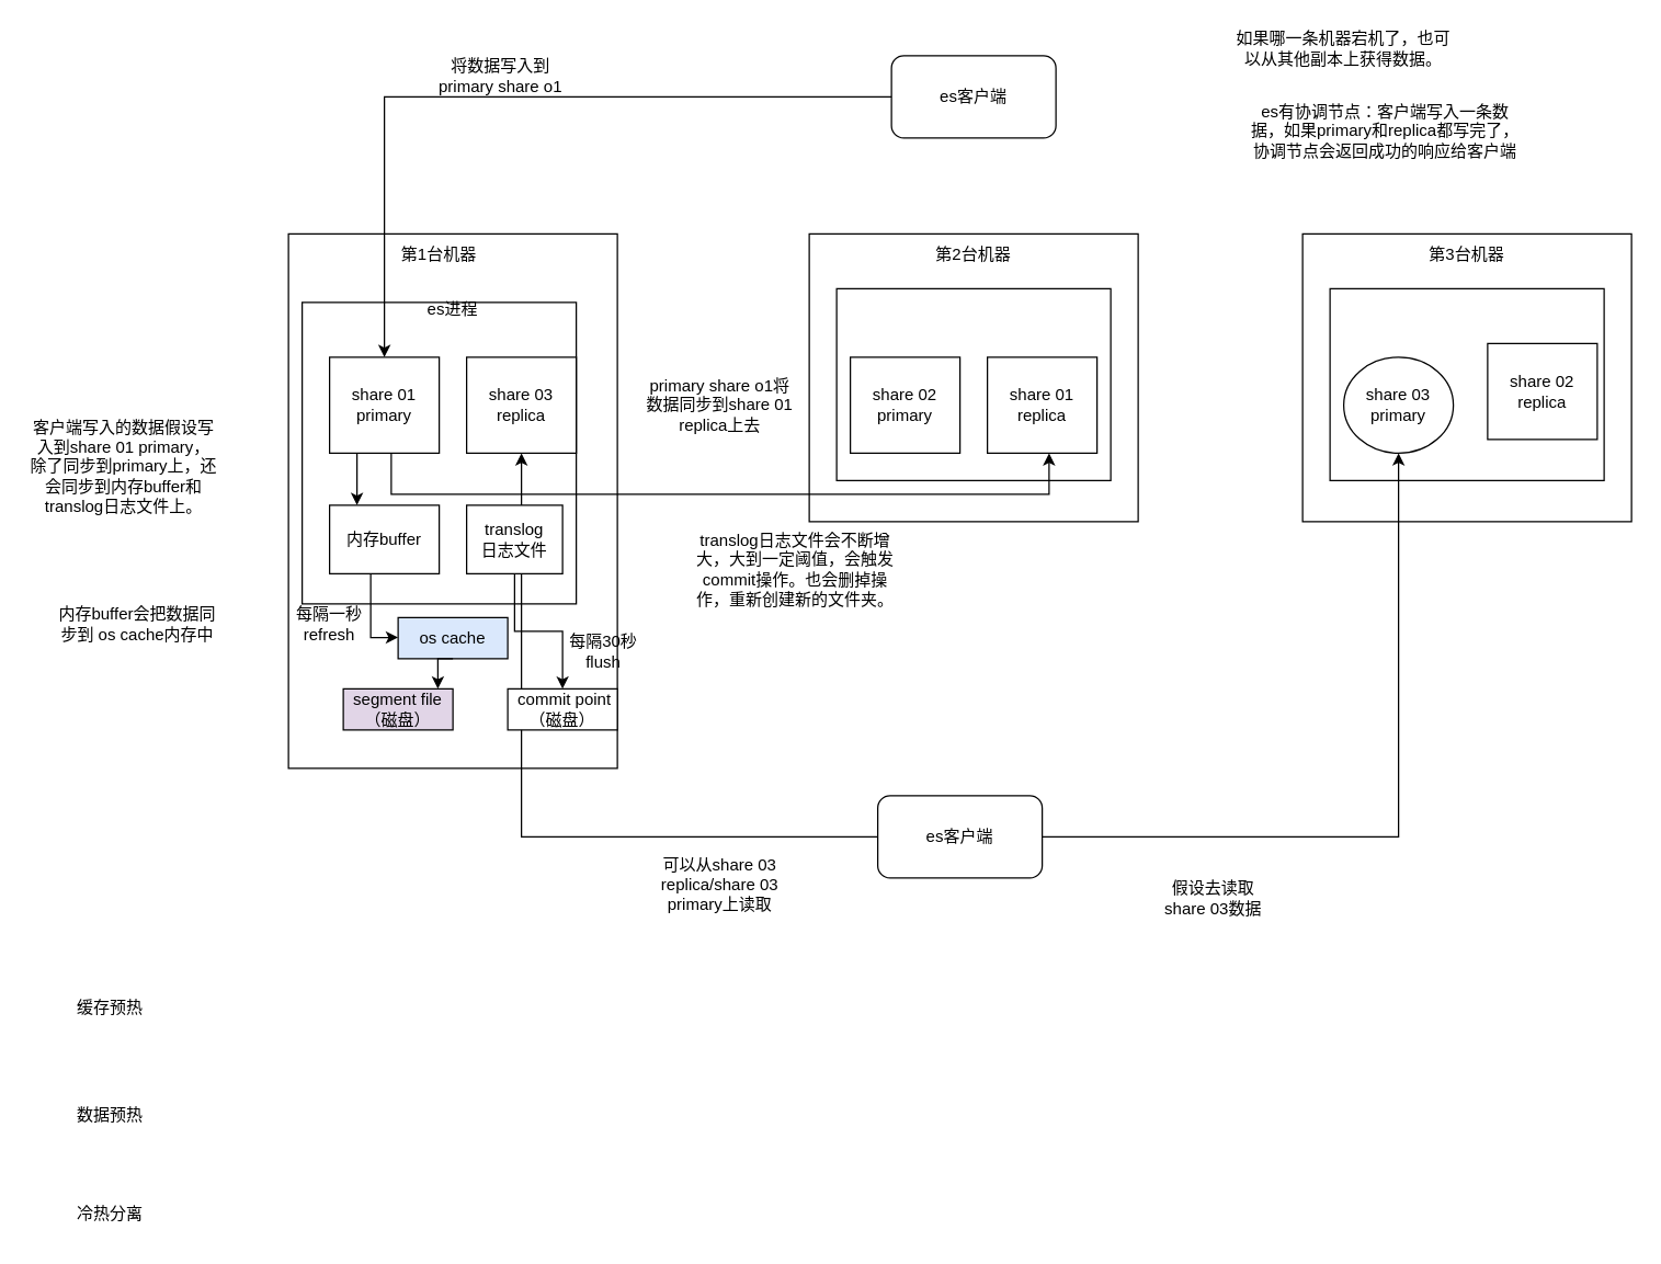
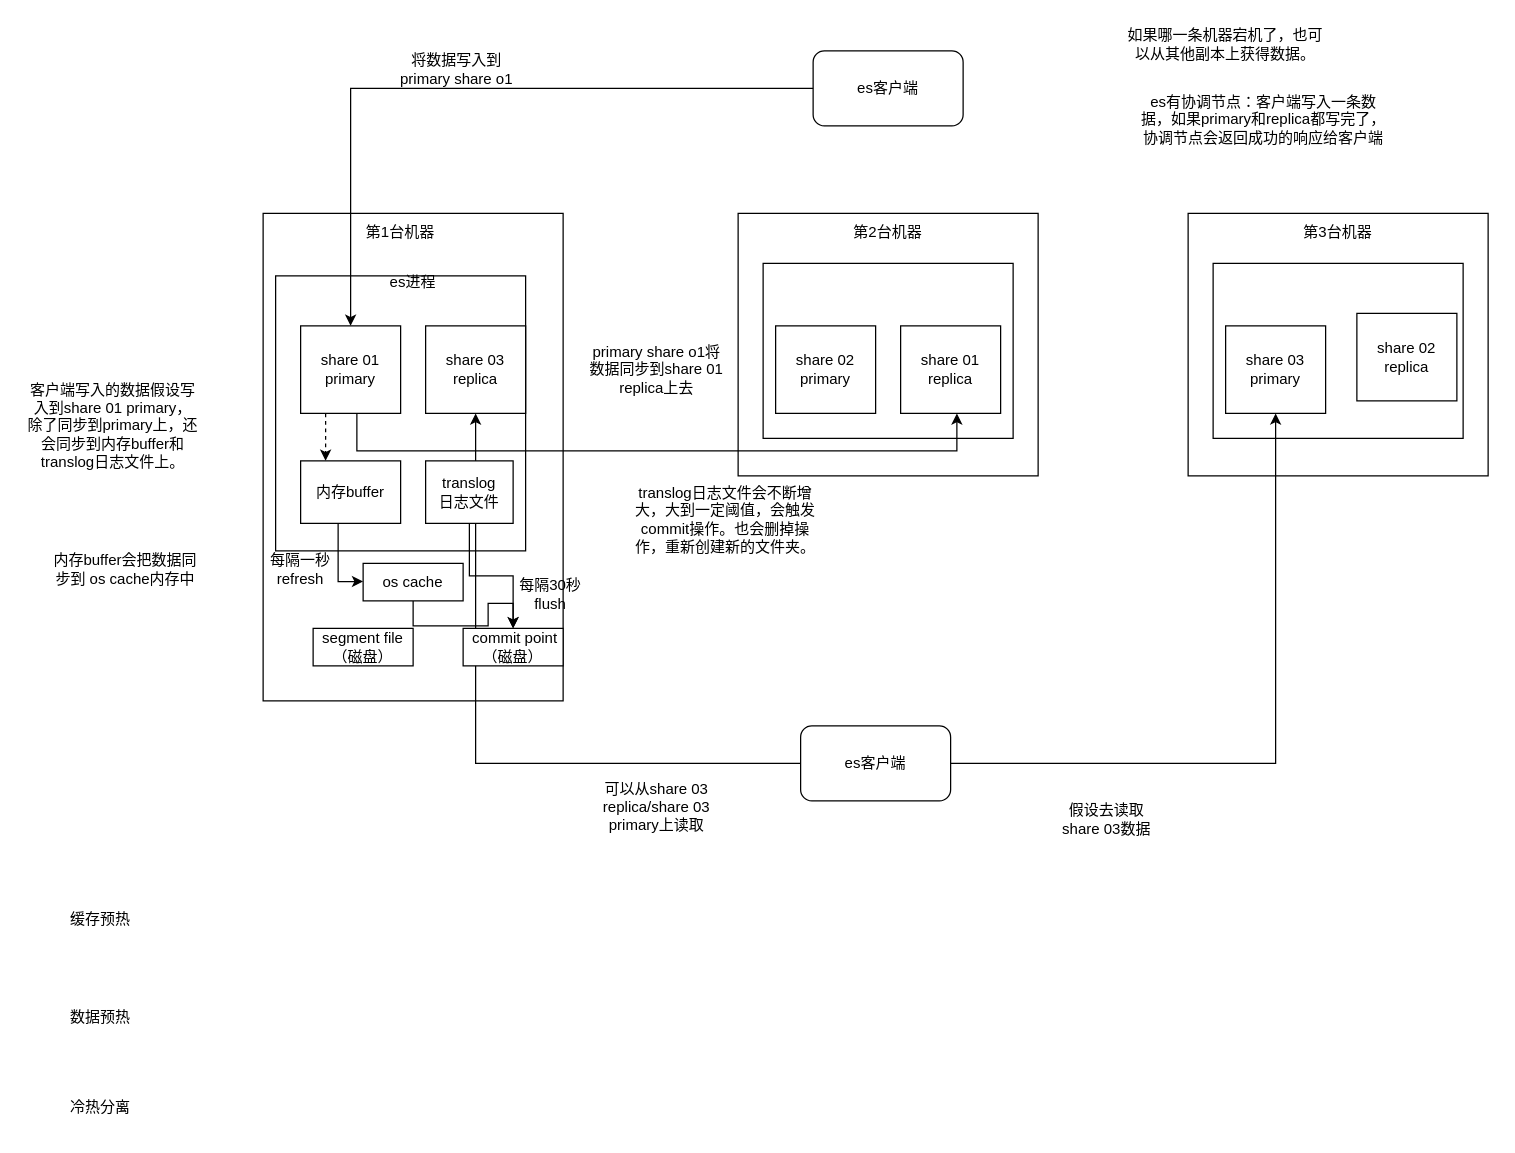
- <mxCell id="21" value="share 03&lt;div&gt;primary&lt;/div&gt;" style="ellipse;whiteSpace=wrap;html=1;" vertex="1" parent="1"><mxGeometry x="980" y="260" width="80" height="70" as="geometry" /></mxCell>
+ <mxCell id="21" value="share 03&lt;div&gt;primary&lt;/div&gt;" style="rounded=0;whiteSpace=wrap;html=1;" vertex="1" parent="1"><mxGeometry x="980" y="260" width="80" height="70" as="geometry" /></mxCell>
- <mxCell id="7" style="edgeStyle=orthogonalEdgeStyle;rounded=0;orthogonalLoop=1;jettySize=auto;html=1;exitX=0.25;exitY=1;exitDx=0;exitDy=0;entryX=0.25;entryY=0;entryDx=0;entryDy=0;" edge="1" parent="1" source="8" target="32"><mxGeometry relative="1" as="geometry" /></mxCell>
+ <mxCell id="7" style="edgeStyle=orthogonalEdgeStyle;rounded=0;orthogonalLoop=1;jettySize=auto;html=1;exitX=0.25;exitY=1;exitDx=0;exitDy=0;entryX=0.25;entryY=0;entryDx=0;entryDy=0;dashed=1;" edge="1" parent="1" source="8" target="32"><mxGeometry relative="1" as="geometry" /></mxCell>
- <mxCell id="36" value="os cache" style="rounded=0;whiteSpace=wrap;html=1;fillColor=#dae8fc;" vertex="1" parent="1"><mxGeometry x="290" y="450" width="80" height="30" as="geometry" /></mxCell>
+ <mxCell id="36" value="os cache" style="rounded=0;whiteSpace=wrap;html=1;" vertex="1" parent="1"><mxGeometry x="290" y="450" width="80" height="30" as="geometry" /></mxCell>
- <mxCell id="41" style="edgeStyle=orthogonalEdgeStyle;rounded=0;orthogonalLoop=1;jettySize=auto;html=1;exitX=0.5;exitY=1;exitDx=0;exitDy=0;entryX=0.863;entryY=0;entryDx=0;entryDy=0;entryPerimeter=0;" edge="1" parent="1" source="36" target="37"><mxGeometry relative="1" as="geometry" /></mxCell>
+ <mxCell id="41" style="edgeStyle=orthogonalEdgeStyle;rounded=0;orthogonalLoop=1;jettySize=auto;html=1;exitX=0.5;exitY=1;exitDx=0;exitDy=0;" edge="1" parent="1" source="36" target="40"><mxGeometry relative="1" as="geometry" /></mxCell>
- <mxCell id="37" value="segment file（磁盘）" style="rounded=0;whiteSpace=wrap;html=1;fillColor=#e1d5e7;" vertex="1" parent="1"><mxGeometry x="250" y="502" width="80" height="30" as="geometry" /></mxCell>
+ <mxCell id="37" value="segment file（磁盘）" style="rounded=0;whiteSpace=wrap;html=1;" vertex="1" parent="1"><mxGeometry x="250" y="502" width="80" height="30" as="geometry" /></mxCell>
